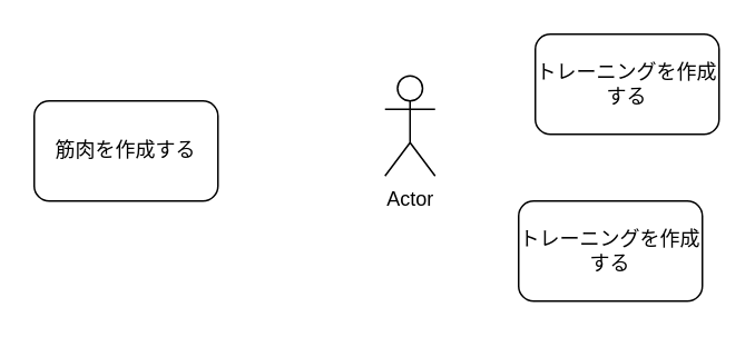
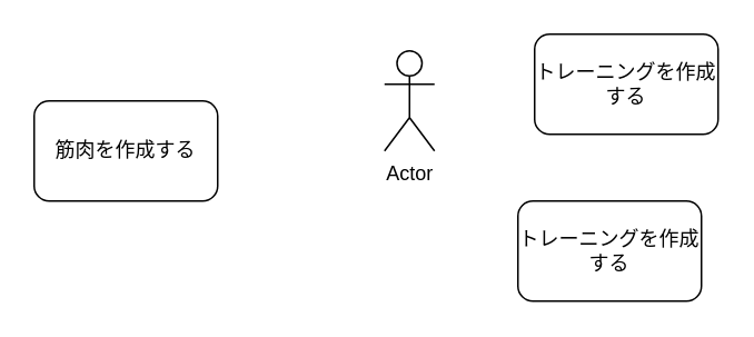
- <mxCell id="2" value="Actor" style="shape=umlActor;verticalLabelPosition=bottom;verticalAlign=top;html=1;outlineConnect=0;" parent="1" vertex="1"><mxGeometry x="230" y="45" width="30" height="60" as="geometry" /></mxCell>
+ <mxCell id="2" value="Actor" style="shape=umlActor;verticalLabelPosition=bottom;verticalAlign=top;html=1;outlineConnect=0;" parent="1" vertex="1"><mxGeometry x="230" y="30" width="30" height="60" as="geometry" /></mxCell>
